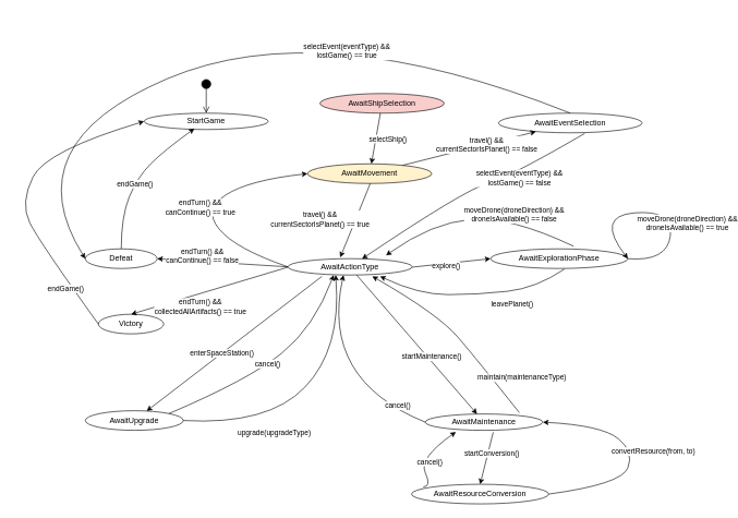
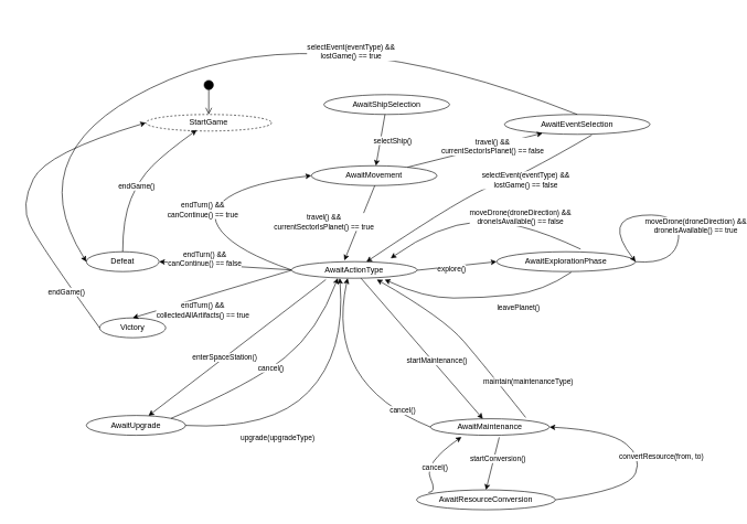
- <mxCell id="9" value="AwaitShipSelection" style="ellipse;whiteSpace=wrap;html=1;fillColor=#f8cecc;" vertex="1" parent="1"><mxGeometry x="489" y="142.5" width="190" height="30" as="geometry" /></mxCell>
+ <mxCell id="9" value="AwaitShipSelection" style="ellipse;whiteSpace=wrap;html=1;" vertex="1" parent="1"><mxGeometry x="489" y="142.5" width="190" height="30" as="geometry" /></mxCell>
- <mxCell id="2" value="&lt;div&gt;StartGame&lt;/div&gt;" style="ellipse;whiteSpace=wrap;html=1;" vertex="1" parent="1"><mxGeometry x="220" y="172.5" width="190" height="25" as="geometry" /></mxCell>
+ <mxCell id="2" value="&lt;div&gt;StartGame&lt;/div&gt;" style="ellipse;whiteSpace=wrap;html=1;dashed=1;" vertex="1" parent="1"><mxGeometry x="220" y="172.5" width="190" height="25" as="geometry" /></mxCell>
- <mxCell id="7" value="&lt;div&gt;AwaitMovement&lt;/div&gt;" style="ellipse;whiteSpace=wrap;html=1;fillColor=#fff2cc;" vertex="1" parent="1"><mxGeometry x="470" y="250" width="190" height="30" as="geometry" /></mxCell>
+ <mxCell id="7" value="&lt;div&gt;AwaitMovement&lt;/div&gt;" style="ellipse;whiteSpace=wrap;html=1;" vertex="1" parent="1"><mxGeometry x="470" y="250" width="190" height="30" as="geometry" /></mxCell>
